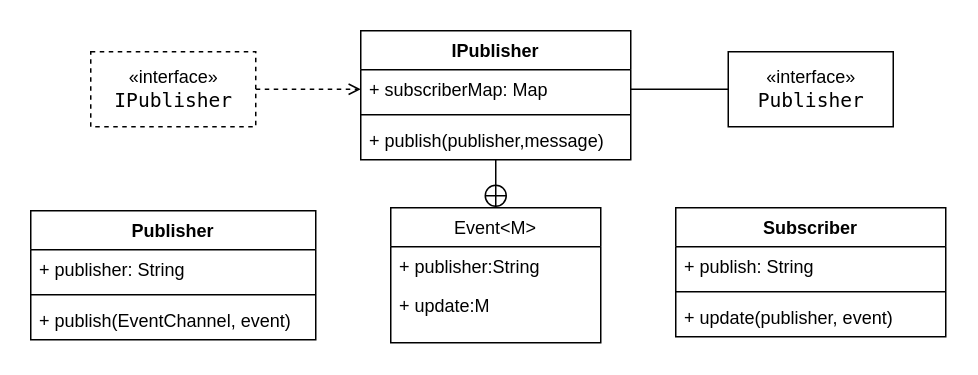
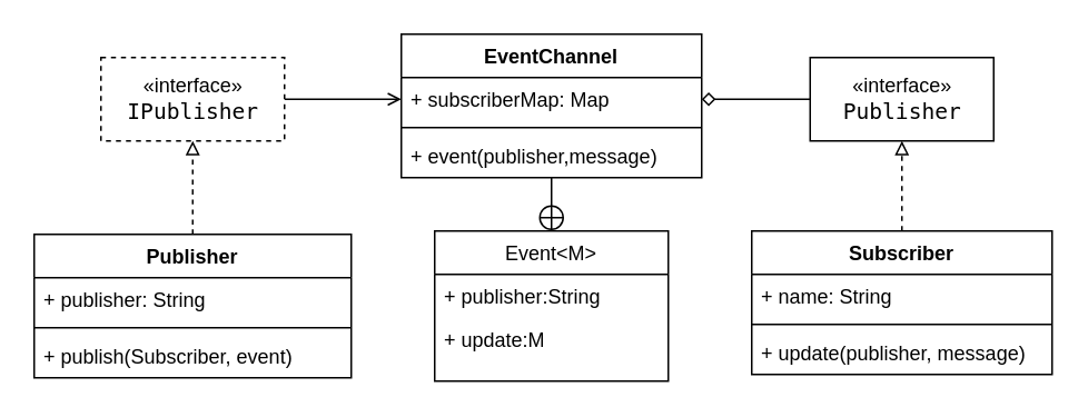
- <mxCell id="8" value="IPublisher" style="swimlane;fontStyle=1;align=center;verticalAlign=top;childLayout=stackLayout;horizontal=1;startSize=26;horizontalStack=0;resizeParent=1;resizeParentMax=0;resizeLast=0;collapsible=1;marginBottom=0;" parent="1" vertex="1"><mxGeometry x="240" y="20" width="180" height="86" as="geometry" /></mxCell>
+ <mxCell id="8" value="EventChannel" style="swimlane;fontStyle=1;align=center;verticalAlign=top;childLayout=stackLayout;horizontal=1;startSize=26;horizontalStack=0;resizeParent=1;resizeParentMax=0;resizeLast=0;collapsible=1;marginBottom=0;" parent="1" vertex="1"><mxGeometry x="240" y="20" width="180" height="86" as="geometry" /></mxCell>
- <mxCell id="2" style="edgeStyle=orthogonalEdgeStyle;rounded=0;orthogonalLoop=1;jettySize=auto;html=1;exitX=1;exitY=0.5;exitDx=0;exitDy=0;endArrow=open;endFill=0;dashed=1;" parent="1" source="3" target="9" edge="1"><mxGeometry relative="1" as="geometry" /></mxCell>
+ <mxCell id="2" style="edgeStyle=orthogonalEdgeStyle;rounded=0;orthogonalLoop=1;jettySize=auto;html=1;exitX=1;exitY=0.5;exitDx=0;exitDy=0;endArrow=open;endFill=0;dashed=0;" parent="1" source="3" target="9" edge="1"><mxGeometry relative="1" as="geometry" /></mxCell>
- <mxCell id="4" style="edgeStyle=orthogonalEdgeStyle;rounded=0;orthogonalLoop=1;jettySize=auto;html=1;exitX=0;exitY=0.5;exitDx=0;exitDy=0;entryX=1;entryY=0.5;entryDx=0;entryDy=0;endArrow=none;endFill=0;" parent="1" source="5" target="9" edge="1"><mxGeometry relative="1" as="geometry" /></mxCell>
+ <mxCell id="4" style="edgeStyle=orthogonalEdgeStyle;rounded=0;orthogonalLoop=1;jettySize=auto;html=1;exitX=0;exitY=0.5;exitDx=0;exitDy=0;entryX=1;entryY=0.5;entryDx=0;entryDy=0;endArrow=diamond;endFill=0;" parent="1" source="5" target="9" edge="1"><mxGeometry relative="1" as="geometry" /></mxCell>
- <mxCell id="11" value="+ publish(publisher,message)" style="text;strokeColor=none;fillColor=none;align=left;verticalAlign=top;spacingLeft=4;spacingRight=4;overflow=hidden;rotatable=0;points=[[0,0.5],[1,0.5]];portConstraint=eastwest;" parent="8" vertex="1"><mxGeometry y="60" width="180" height="26" as="geometry" /></mxCell>
+ <mxCell id="11" value="+ event(publisher,message)" style="text;strokeColor=none;fillColor=none;align=left;verticalAlign=top;spacingLeft=4;spacingRight=4;overflow=hidden;rotatable=0;points=[[0,0.5],[1,0.5]];portConstraint=eastwest;" parent="8" vertex="1"><mxGeometry y="60" width="180" height="26" as="geometry" /></mxCell>
+ <mxCell id="6" style="edgeStyle=orthogonalEdgeStyle;rounded=0;orthogonalLoop=1;jettySize=auto;html=1;exitX=0.5;exitY=0;exitDx=0;exitDy=0;endArrow=block;endFill=0;dashed=1;" parent="1" source="20" target="5" edge="1"><mxGeometry relative="1" as="geometry" /></mxCell>
+ <mxCell id="7" style="edgeStyle=orthogonalEdgeStyle;rounded=0;orthogonalLoop=1;jettySize=auto;html=1;exitX=0.5;exitY=0;exitDx=0;exitDy=0;entryX=0.5;entryY=1;entryDx=0;entryDy=0;endArrow=block;endFill=0;dashed=1;curved=1;" parent="1" source="16" target="3" edge="1"><mxGeometry relative="1" as="geometry" /></mxCell>
- <mxCell id="21" value="+ publish: String" style="text;strokeColor=none;fillColor=none;align=left;verticalAlign=top;spacingLeft=4;spacingRight=4;overflow=hidden;rotatable=0;points=[[0,0.5],[1,0.5]];portConstraint=eastwest;" parent="20" vertex="1"><mxGeometry y="26" width="180" height="26" as="geometry" /></mxCell>
+ <mxCell id="21" value="+ name: String" style="text;strokeColor=none;fillColor=none;align=left;verticalAlign=top;spacingLeft=4;spacingRight=4;overflow=hidden;rotatable=0;points=[[0,0.5],[1,0.5]];portConstraint=eastwest;" parent="20" vertex="1"><mxGeometry y="26" width="180" height="26" as="geometry" /></mxCell>
- <mxCell id="23" value="+ update(publisher, event)" style="text;strokeColor=none;fillColor=none;align=left;verticalAlign=top;spacingLeft=4;spacingRight=4;overflow=hidden;rotatable=0;points=[[0,0.5],[1,0.5]];portConstraint=eastwest;" parent="20" vertex="1"><mxGeometry y="60" width="180" height="26" as="geometry" /></mxCell>
+ <mxCell id="23" value="+ update(publisher, message)" style="text;strokeColor=none;fillColor=none;align=left;verticalAlign=top;spacingLeft=4;spacingRight=4;overflow=hidden;rotatable=0;points=[[0,0.5],[1,0.5]];portConstraint=eastwest;" parent="20" vertex="1"><mxGeometry y="60" width="180" height="26" as="geometry" /></mxCell>
- <mxCell id="19" value="+ publish(EventChannel, event)" style="text;strokeColor=none;fillColor=none;align=left;verticalAlign=top;spacingLeft=4;spacingRight=4;overflow=hidden;rotatable=0;points=[[0,0.5],[1,0.5]];portConstraint=eastwest;" parent="16" vertex="1"><mxGeometry y="60" width="190" height="26" as="geometry" /></mxCell>
+ <mxCell id="19" value="+ publish(Subscriber, event)" style="text;strokeColor=none;fillColor=none;align=left;verticalAlign=top;spacingLeft=4;spacingRight=4;overflow=hidden;rotatable=0;points=[[0,0.5],[1,0.5]];portConstraint=eastwest;" parent="16" vertex="1"><mxGeometry y="60" width="190" height="26" as="geometry" /></mxCell>
